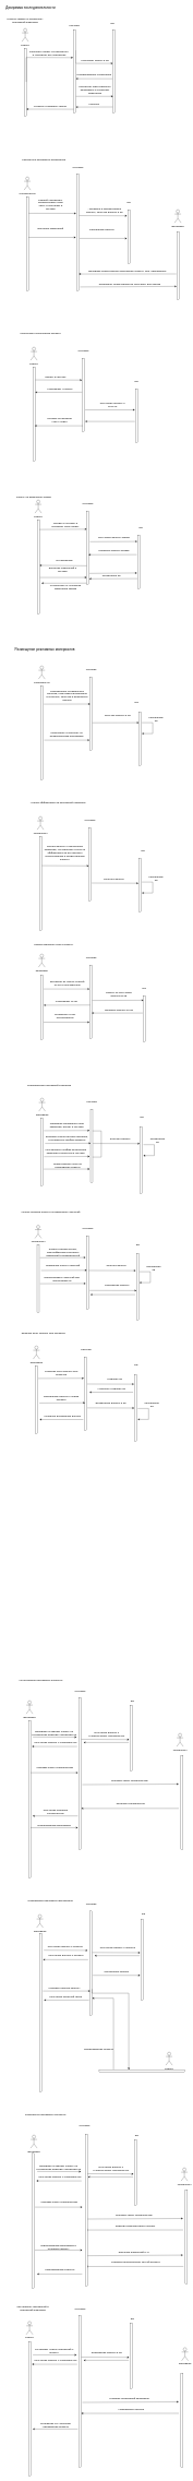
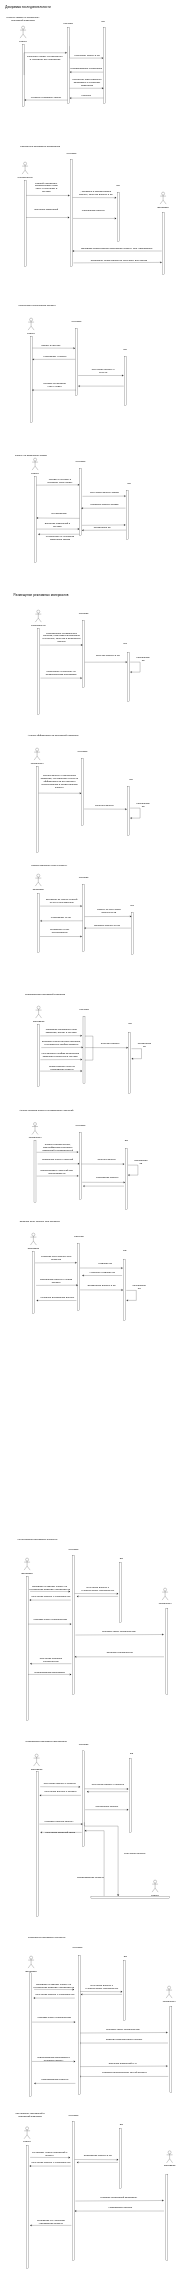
- <mxCell id="12" value="заполняет заявку на разработку и указывает все пожелания" style="text;html=1;align=center;verticalAlign=middle;whiteSpace=wrap;rounded=0;" vertex="1" parent="1"><mxGeometry x="130" y="230" width="190" height="30" as="geometry" /></mxCell>
+ <mxCell id="12" value="заполняет заявку на разработку и указывает все пожелания" style="text;html=1;align=center;verticalAlign=middle;whiteSpace=wrap;rounded=0;" vertex="1" parent="1"><mxGeometry x="130" y="275" width="190" height="30" as="geometry" /></mxCell>
- <mxCell id="61" value="Внесение изменений в систему" style="text;html=1;align=center;verticalAlign=middle;whiteSpace=wrap;rounded=0;" vertex="1" parent="1"><mxGeometry x="202" y="2595" width="170" height="30" as="geometry" /></mxCell>
+ <mxCell id="61" value="Внесение изменений в систему" style="text;html=1;align=center;verticalAlign=middle;whiteSpace=wrap;rounded=0;" vertex="1" parent="1"><mxGeometry x="202" y="2610" width="170" height="30" as="geometry" /></mxCell>
- <mxCell id="128" value="передача данных из бд" style="text;html=1;align=center;verticalAlign=middle;whiteSpace=wrap;rounded=0;" vertex="1" parent="1"><mxGeometry x="472" y="4610" width="145" height="30" as="geometry" /></mxCell>
+ <mxCell id="128" value="передача данных из бд" style="text;html=1;align=center;verticalAlign=middle;whiteSpace=wrap;rounded=0;" vertex="1" parent="1"><mxGeometry x="462" y="4610" width="145" height="30" as="geometry" /></mxCell>
- <mxCell id="200" value="получение обратной связи" style="text;html=1;align=center;verticalAlign=middle;whiteSpace=wrap;rounded=0;" vertex="1" parent="1"><mxGeometry x="216" y="9131.5" width="169.5" height="30" as="geometry" /></mxCell>
+ <mxCell id="200" value="получение обратной связи" style="text;html=1;align=center;verticalAlign=middle;whiteSpace=wrap;rounded=0;" vertex="1" parent="1"><mxGeometry x="216" y="9146.5" width="169.5" height="30" as="geometry" /></mxCell>
+ <mxCell id="237" value="получение проекта" style="text;html=1;align=center;verticalAlign=middle;whiteSpace=wrap;rounded=0;" vertex="1" parent="1"><mxGeometry x="587" y="9250" width="173" height="30" as="geometry" /></mxCell>
- <mxCell id="263" value="Разработка рекламного концепта" style="text;html=1;align=center;verticalAlign=middle;whiteSpace=wrap;rounded=0;" vertex="1" parent="1"><mxGeometry x="48.12" y="9670" width="321" height="30" as="geometry" /></mxCell>
+ <mxCell id="263" value="Разработка рекламного концепта" style="text;html=1;align=center;verticalAlign=middle;whiteSpace=wrap;rounded=0;" vertex="1" parent="1"><mxGeometry x="73.12" y="9670" width="321" height="30" as="geometry" /></mxCell>
